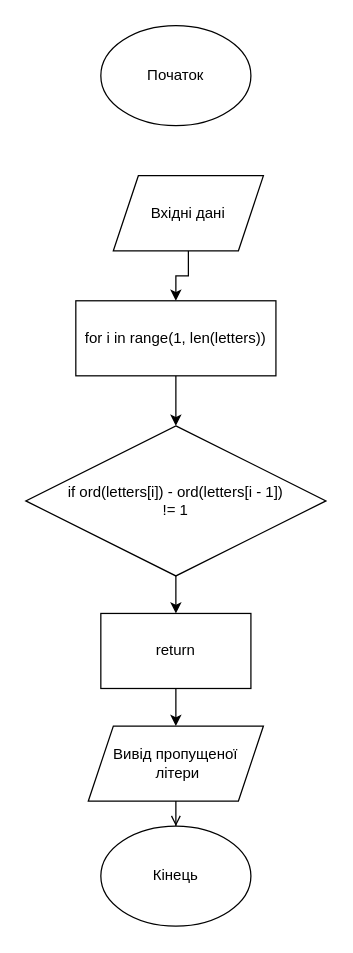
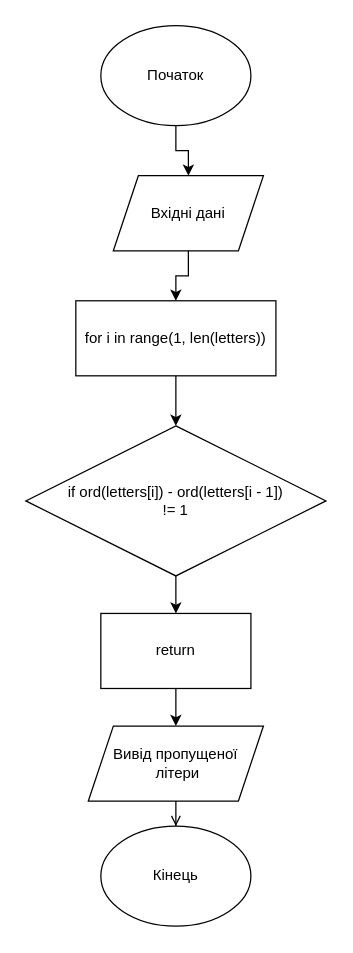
+ <mxCell id="2" value="" style="edgeStyle=orthogonalEdgeStyle;rounded=0;orthogonalLoop=1;jettySize=auto;html=1;" edge="1" parent="1" source="3" target="5"><mxGeometry relative="1" as="geometry" /></mxCell>
